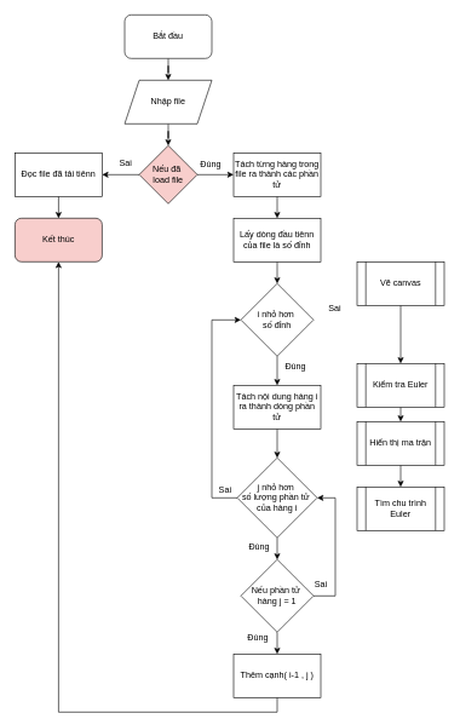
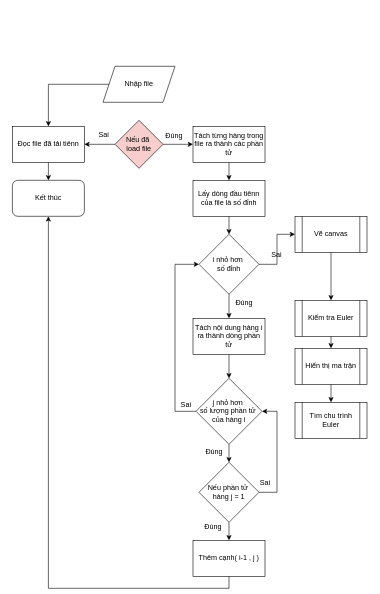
- <mxCell id="3" value="Bắt đầu" style="rounded=1;whiteSpace=wrap;html=1;" parent="1" vertex="1"><mxGeometry x="171" y="20" width="120" height="60" as="geometry" /></mxCell>
- <mxCell id="2" value="" style="edgeStyle=orthogonalEdgeStyle;rounded=0;orthogonalLoop=1;jettySize=auto;html=1;" edge="1" parent="1" source="3" target="5"><mxGeometry relative="1" as="geometry" /></mxCell>
- <mxCell id="4" value="" style="edgeStyle=orthogonalEdgeStyle;rounded=0;orthogonalLoop=1;jettySize=auto;html=1;" edge="1" parent="1" source="5" target="8"><mxGeometry relative="1" as="geometry" /></mxCell>
+ <mxCell id="4" value="" style="edgeStyle=orthogonalEdgeStyle;rounded=0;orthogonalLoop=1;jettySize=auto;html=1;" edge="1" parent="1" source="5" target="34"><mxGeometry relative="1" as="geometry" /></mxCell>
- <mxCell id="37" value="Kết thúc" style="rounded=1;whiteSpace=wrap;html=1;fillColor=#f8cecc;" vertex="1" parent="1"><mxGeometry x="20" y="300" width="120" height="60" as="geometry" /></mxCell>
+ <mxCell id="37" value="Kết thúc" style="rounded=1;whiteSpace=wrap;html=1;" vertex="1" parent="1"><mxGeometry x="20" y="300" width="120" height="60" as="geometry" /></mxCell>
+ <mxCell id="14" style="edgeStyle=orthogonalEdgeStyle;rounded=0;orthogonalLoop=1;jettySize=auto;html=1;exitX=1;exitY=0.5;exitDx=0;exitDy=0;entryX=0;entryY=0.5;entryDx=0;entryDy=0;" edge="1" parent="1" source="15" target="25"><mxGeometry relative="1" as="geometry" /></mxCell>
